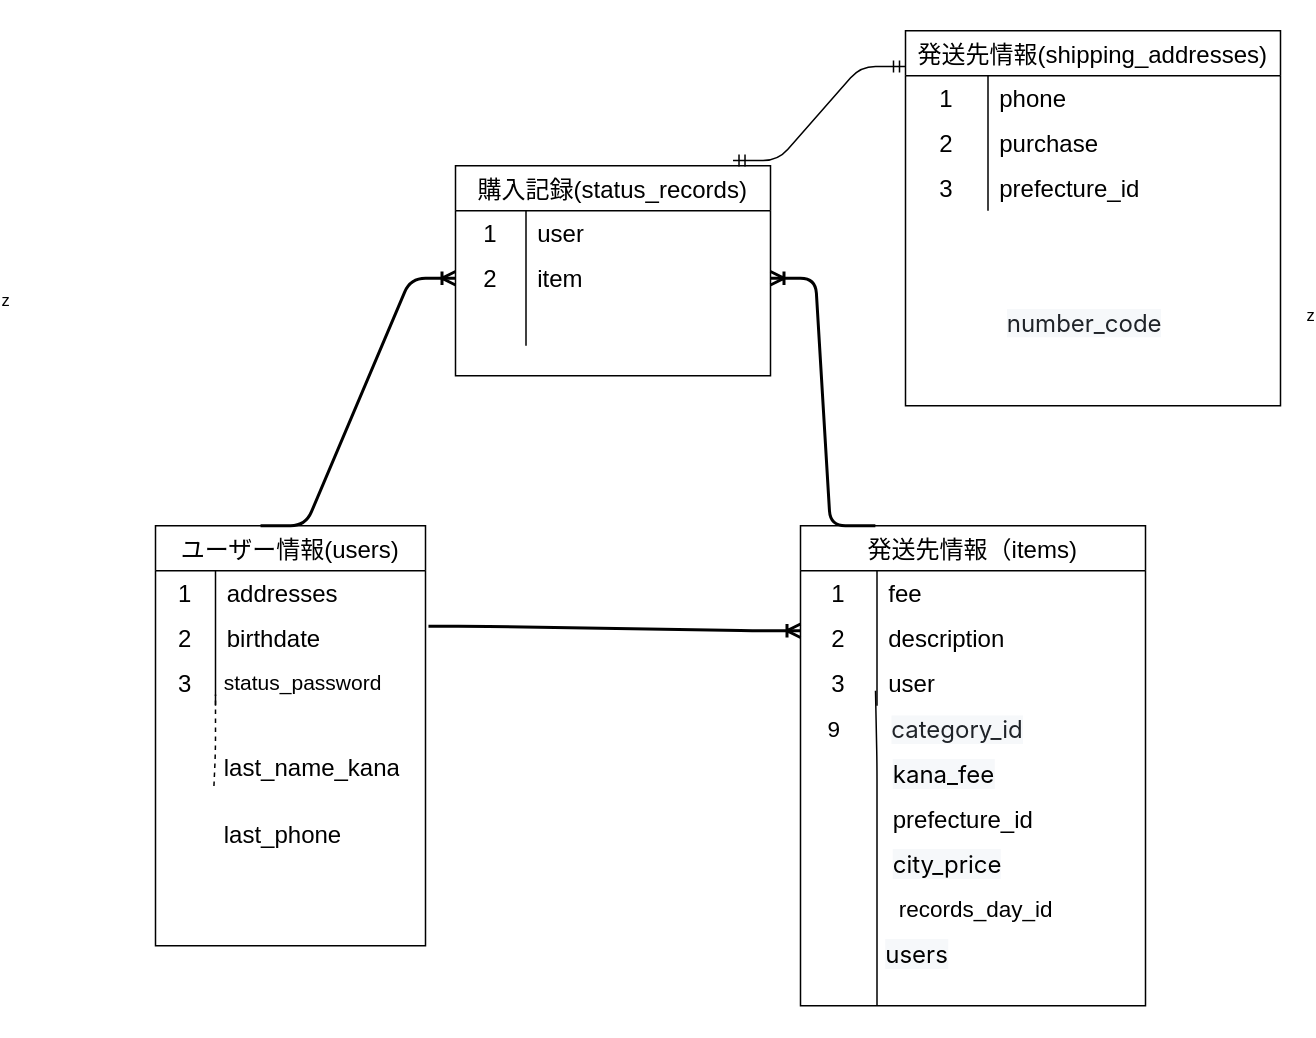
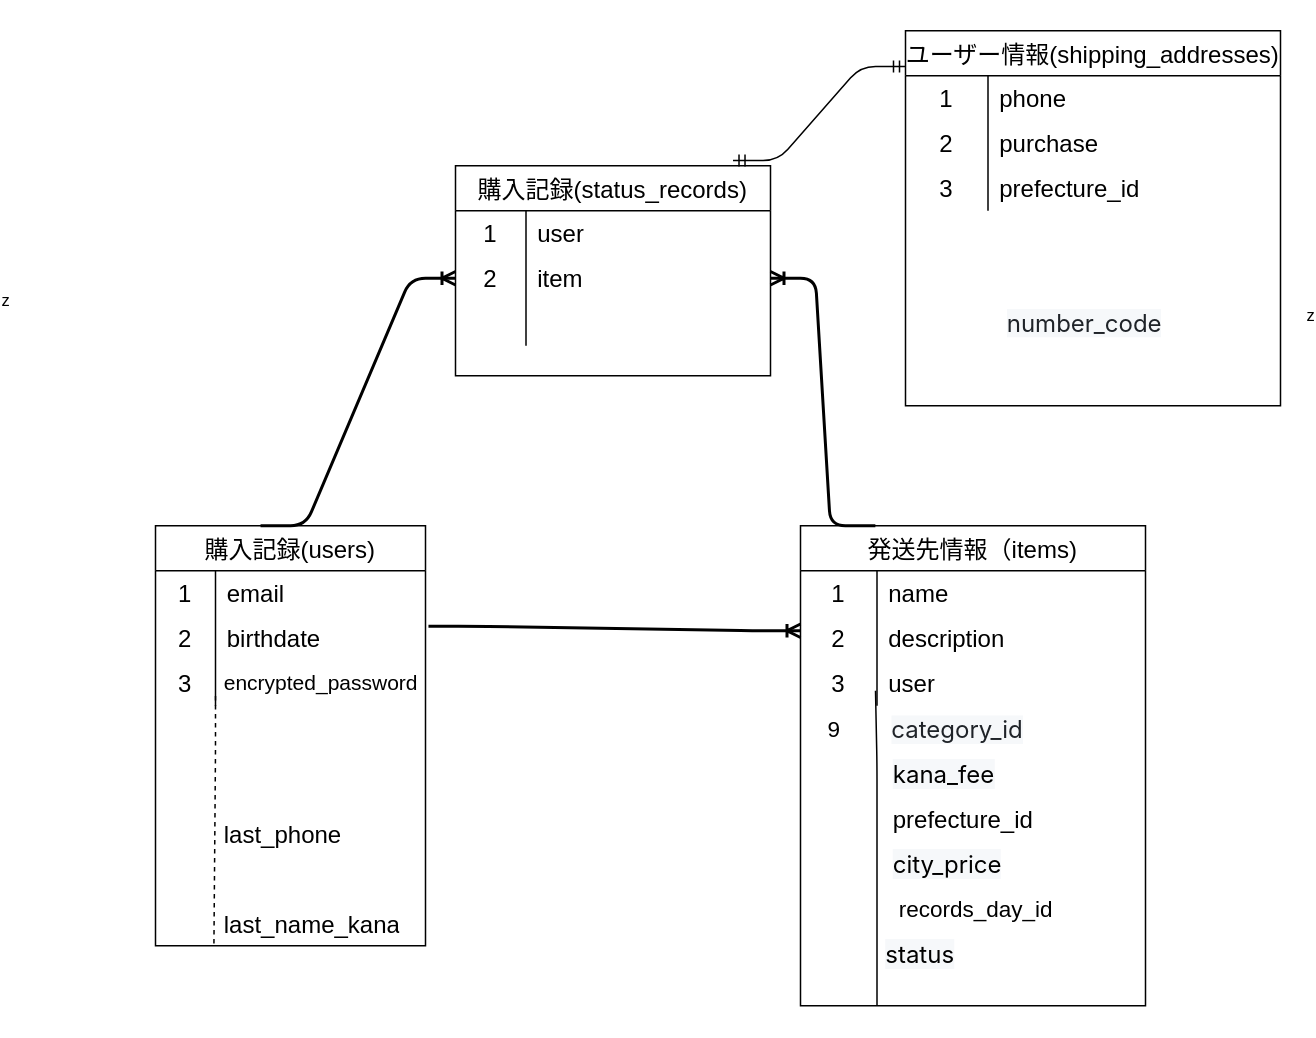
- <mxCell id="32" value="発送先情報(shipping_addresses)" style="shape=table;startSize=30;container=1;collapsible=0;childLayout=tableLayout;fixedRows=1;rowLines=0;fontStyle=0;strokeColor=default;fontSize=16;" parent="1" vertex="1"><mxGeometry x="520" y="20" width="250" height="250" as="geometry" /></mxCell>
+ <mxCell id="32" value="ユーザー情報(shipping_addresses)" style="shape=table;startSize=30;container=1;collapsible=0;childLayout=tableLayout;fixedRows=1;rowLines=0;fontStyle=0;strokeColor=default;fontSize=16;" parent="1" vertex="1"><mxGeometry x="520" y="20" width="250" height="250" as="geometry" /></mxCell>
- <mxCell id="2" value="ユーザー情報(users)" style="shape=table;startSize=30;container=1;collapsible=0;childLayout=tableLayout;fixedRows=1;rowLines=0;fontStyle=0;strokeColor=default;fontSize=16;" parent="1" vertex="1"><mxGeometry x="20" y="350" width="180" height="280" as="geometry" /></mxCell>
+ <mxCell id="2" value="購入記録(users)" style="shape=table;startSize=30;container=1;collapsible=0;childLayout=tableLayout;fixedRows=1;rowLines=0;fontStyle=0;strokeColor=default;fontSize=16;" parent="1" vertex="1"><mxGeometry x="20" y="350" width="180" height="280" as="geometry" /></mxCell>
- <mxCell id="5" value="addresses" style="shape=partialRectangle;html=1;whiteSpace=wrap;connectable=0;fillColor=none;top=0;left=0;bottom=0;right=0;align=left;spacingLeft=6;overflow=hidden;strokeColor=inherit;fontSize=16;" parent="3" vertex="1"><mxGeometry x="40" width="140" height="30" as="geometry"><mxRectangle width="140" height="30" as="alternateBounds" /></mxGeometry></mxCell>
+ <mxCell id="5" value="email" style="shape=partialRectangle;html=1;whiteSpace=wrap;connectable=0;fillColor=none;top=0;left=0;bottom=0;right=0;align=left;spacingLeft=6;overflow=hidden;strokeColor=inherit;fontSize=16;" parent="3" vertex="1"><mxGeometry x="40" width="140" height="30" as="geometry"><mxRectangle width="140" height="30" as="alternateBounds" /></mxGeometry></mxCell>
- <mxCell id="15" value="fee" style="shape=partialRectangle;html=1;whiteSpace=wrap;connectable=0;fillColor=none;top=0;left=0;bottom=0;right=0;align=left;spacingLeft=6;overflow=hidden;strokeColor=inherit;fontSize=16;" parent="13" vertex="1"><mxGeometry x="51" width="179" height="30" as="geometry"><mxRectangle width="179" height="30" as="alternateBounds" /></mxGeometry></mxCell>
+ <mxCell id="15" value="name" style="shape=partialRectangle;html=1;whiteSpace=wrap;connectable=0;fillColor=none;top=0;left=0;bottom=0;right=0;align=left;spacingLeft=6;overflow=hidden;strokeColor=inherit;fontSize=16;" parent="13" vertex="1"><mxGeometry x="51" width="179" height="30" as="geometry"><mxRectangle width="179" height="30" as="alternateBounds" /></mxGeometry></mxCell>
- <mxCell id="47" value="status_password" style="text;strokeColor=none;fillColor=none;spacingLeft=4;spacingRight=4;overflow=hidden;rotatable=0;points=[[0,0.5],[1,0.5]];portConstraint=eastwest;fontSize=14;whiteSpace=wrap;html=1;" parent="1" vertex="1"><mxGeometry x="60" y="440" width="160" height="30" as="geometry" /></mxCell>
+ <mxCell id="47" value="encrypted_password" style="text;strokeColor=none;fillColor=none;spacingLeft=4;spacingRight=4;overflow=hidden;rotatable=0;points=[[0,0.5],[1,0.5]];portConstraint=eastwest;fontSize=14;whiteSpace=wrap;html=1;" parent="1" vertex="1"><mxGeometry x="60" y="440" width="160" height="30" as="geometry" /></mxCell>
- <mxCell id="49" value="&lt;font style=&quot;font-size: 16px;&quot;&gt;last_name_kana&lt;/font&gt;" style="text;strokeColor=none;fillColor=none;spacingLeft=4;spacingRight=4;overflow=hidden;rotatable=0;points=[[0,0.5],[1,0.5]];portConstraint=eastwest;fontSize=12;whiteSpace=wrap;html=1;" parent="1" vertex="1"><mxGeometry x="60" y="495" width="130" height="30" as="geometry" /></mxCell>
+ <mxCell id="49" value="&lt;font style=&quot;font-size: 16px;&quot;&gt;last_name_kana&lt;/font&gt;" style="text;strokeColor=none;fillColor=none;spacingLeft=4;spacingRight=4;overflow=hidden;rotatable=0;points=[[0,0.5],[1,0.5]];portConstraint=eastwest;fontSize=12;whiteSpace=wrap;html=1;" parent="1" vertex="1"><mxGeometry x="60" y="600" width="130" height="30" as="geometry" /></mxCell>
- <mxCell id="55" value="&lt;font face=&quot;-apple-system, system-ui, Segoe UI, Noto Sans, Helvetica, Arial, sans-serif, Apple Color Emoji, Segoe UI Emoji&quot;&gt;&lt;span style=&quot;font-size: 16px; background-color: rgb(246, 248, 250);&quot;&gt;users&lt;/span&gt;&lt;/font&gt;" style="text;whiteSpace=wrap;html=1;" parent="1" vertex="1"><mxGeometry x="505" y="620" width="155" height="40" as="geometry" /></mxCell>
+ <mxCell id="55" value="&lt;font face=&quot;-apple-system, system-ui, Segoe UI, Noto Sans, Helvetica, Arial, sans-serif, Apple Color Emoji, Segoe UI Emoji&quot;&gt;&lt;span style=&quot;font-size: 16px; background-color: rgb(246, 248, 250);&quot;&gt;status&lt;/span&gt;&lt;/font&gt;" style="text;whiteSpace=wrap;html=1;" parent="1" vertex="1"><mxGeometry x="505" y="620" width="155" height="40" as="geometry" /></mxCell>
